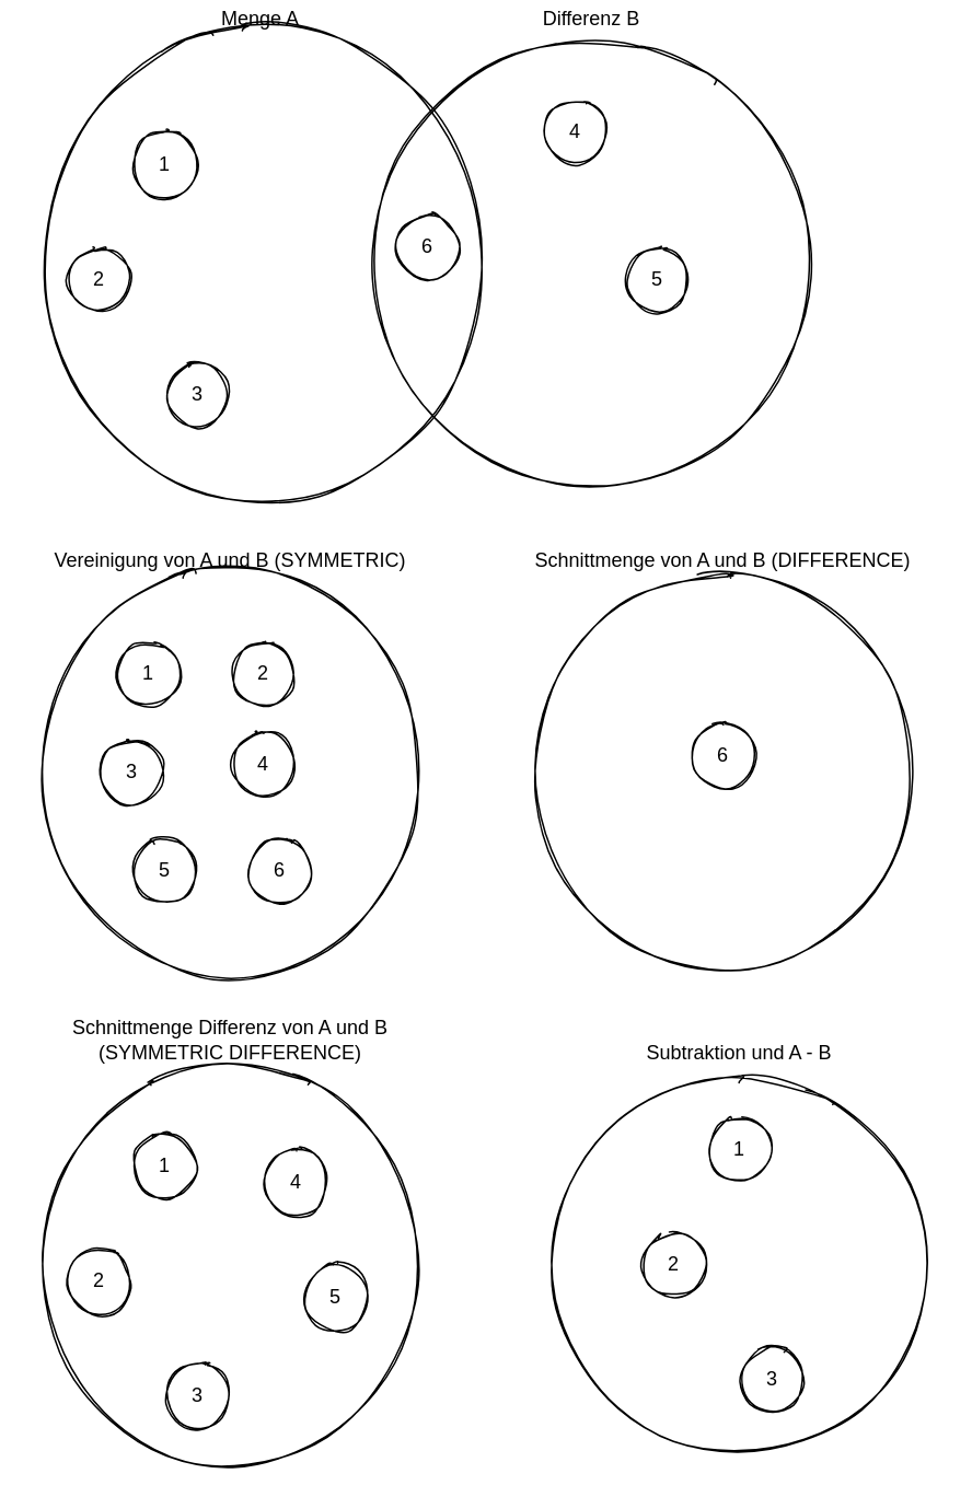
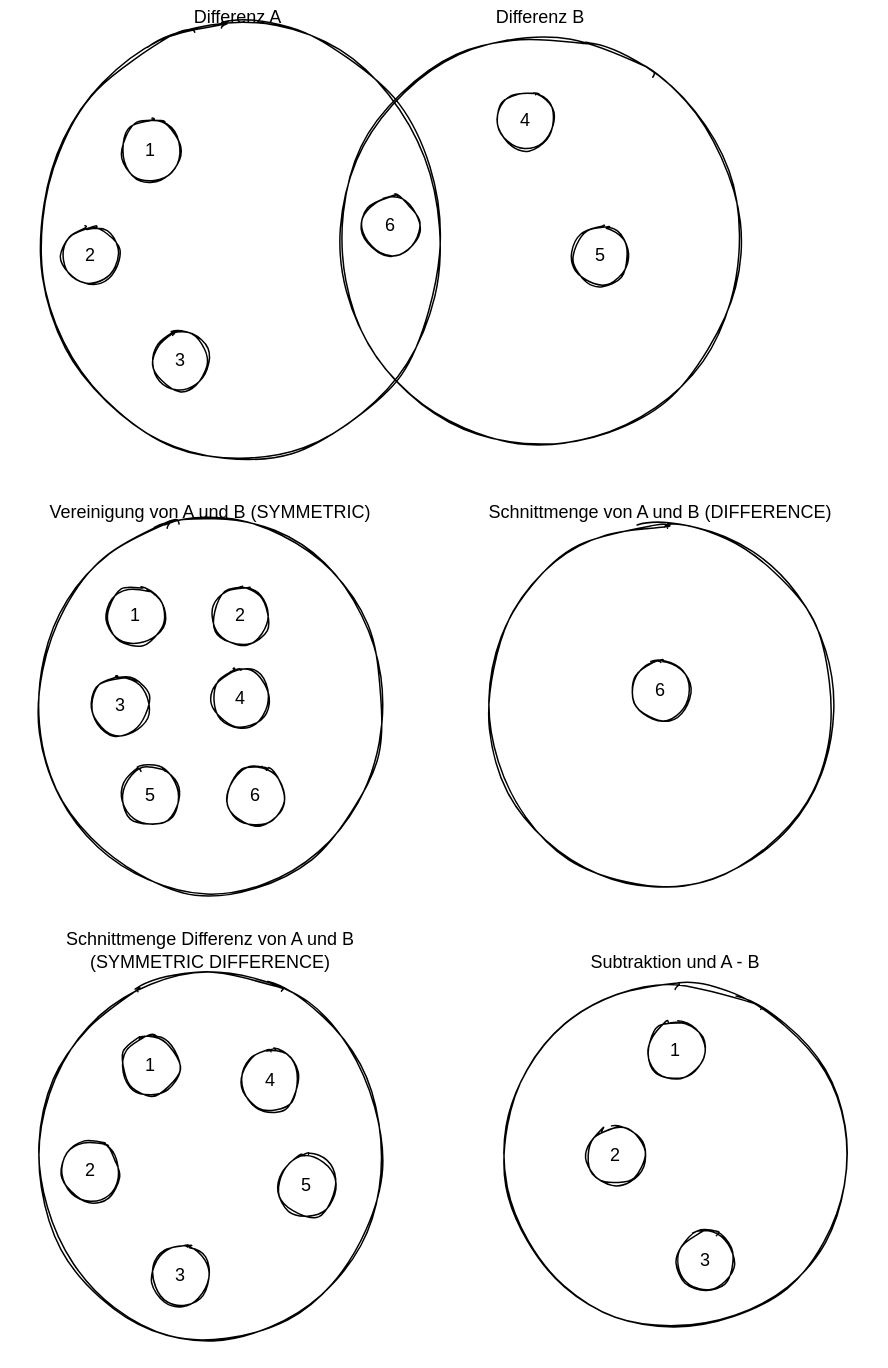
- <mxCell id="2" value="Menge A&amp;nbsp;" style="ellipse;whiteSpace=wrap;html=1;aspect=fixed;labelPosition=center;verticalLabelPosition=top;align=center;verticalAlign=bottom;sketch=1;fillColor=none;" vertex="1" parent="1"><mxGeometry x="20" y="20" width="280" height="280" as="geometry" /></mxCell>
+ <mxCell id="2" value="Differenz A&amp;nbsp;" style="ellipse;whiteSpace=wrap;html=1;aspect=fixed;labelPosition=center;verticalLabelPosition=top;align=center;verticalAlign=bottom;sketch=1;fillColor=none;" vertex="1" parent="1"><mxGeometry x="20" y="20" width="280" height="280" as="geometry" /></mxCell>
